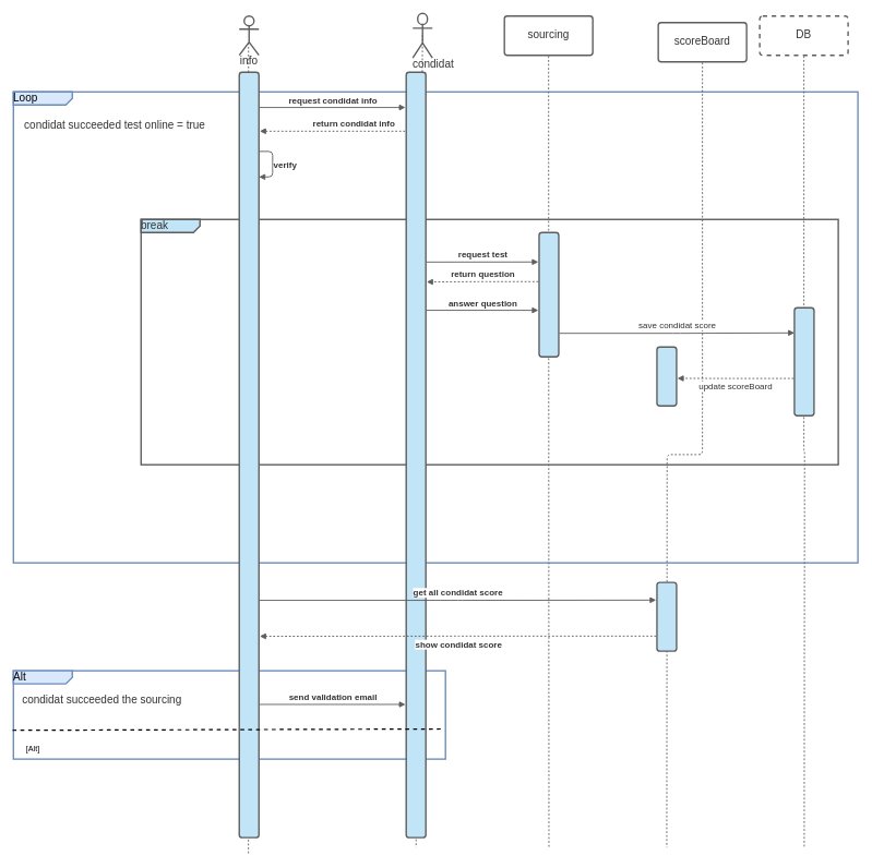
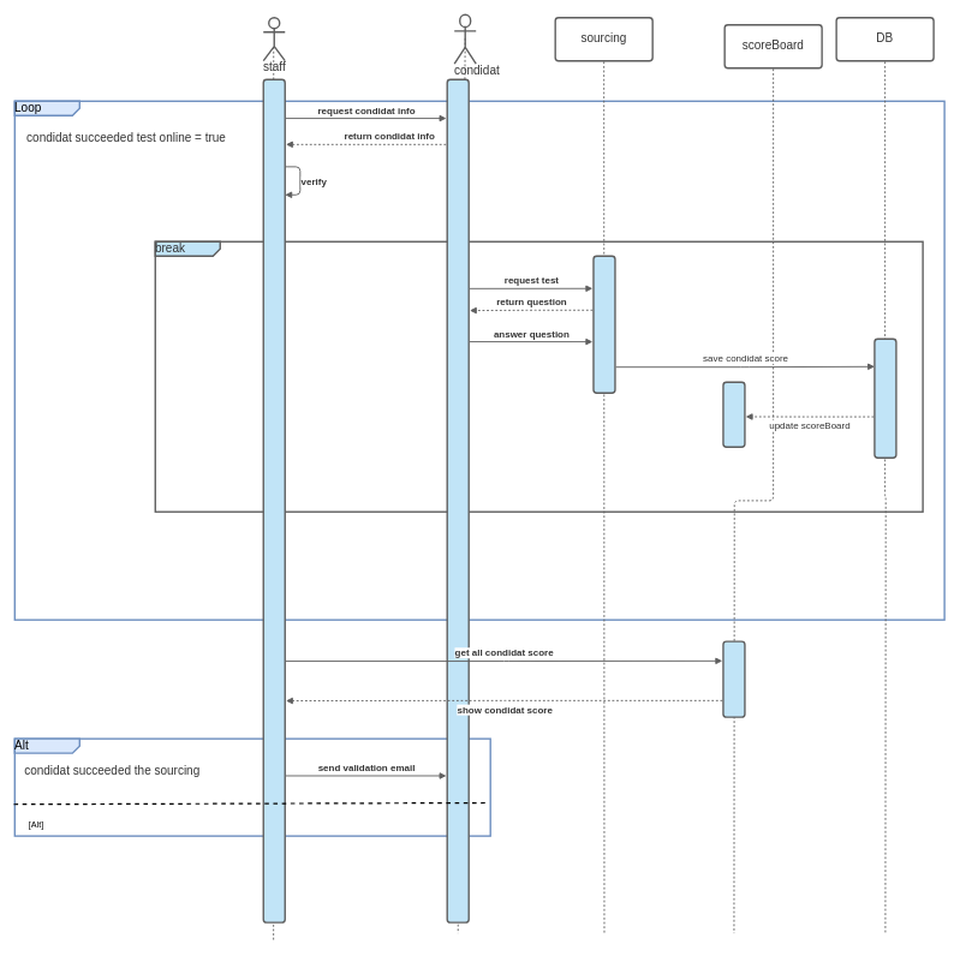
- <mxCell id="37" value="DB" style="html=1;overflow=block;blockSpacing=1;whiteSpace=wrap;whiteSpace=wrap;fontSize=16.7;fontColor=#333333;spacing=3.8;strokeColor=#5e5e5e;strokeOpacity=100;rounded=1;absoluteArcSize=1;arcSize=9;strokeWidth=2.3;dashed=1;" vertex="1" parent="1"><mxGeometry x="1160" y="24" width="135" height="60" as="geometry" /></mxCell>
+ <mxCell id="37" value="DB" style="html=1;overflow=block;blockSpacing=1;whiteSpace=wrap;;whiteSpace=wrap;fontSize=16.7;fontColor=#333333;spacing=3.8;strokeColor=#5e5e5e;strokeOpacity=100;rounded=1;absoluteArcSize=1;arcSize=9;strokeWidth=2.3;" vertex="1" parent="1"><mxGeometry x="1160" y="24" width="135" height="60" as="geometry" /></mxCell>
- <mxCell id="13" value="info" style="html=1;overflow=block;blockSpacing=1;whiteSpace=wrap;shape=umlActor;labelPosition=center;verticalLabelPosition=bottom;verticalAlign=top;whiteSpace=nowrap;whiteSpace=wrap;fontSize=16.7;fontColor=#333333;spacing=0;strokeColor=#5e5e5e;strokeOpacity=100;rounded=1;absoluteArcSize=1;arcSize=9;strokeWidth=2.3;" vertex="1" parent="1"><mxGeometry x="365" y="24" width="30" height="60" as="geometry" /></mxCell>
+ <mxCell id="13" value="staff" style="html=1;overflow=block;blockSpacing=1;whiteSpace=wrap;shape=umlActor;labelPosition=center;verticalLabelPosition=bottom;verticalAlign=top;whiteSpace=nowrap;whiteSpace=wrap;fontSize=16.7;fontColor=#333333;spacing=0;strokeColor=#5e5e5e;strokeOpacity=100;rounded=1;absoluteArcSize=1;arcSize=9;strokeWidth=2.3;" vertex="1" parent="1"><mxGeometry x="365" y="24" width="30" height="60" as="geometry" /></mxCell>
